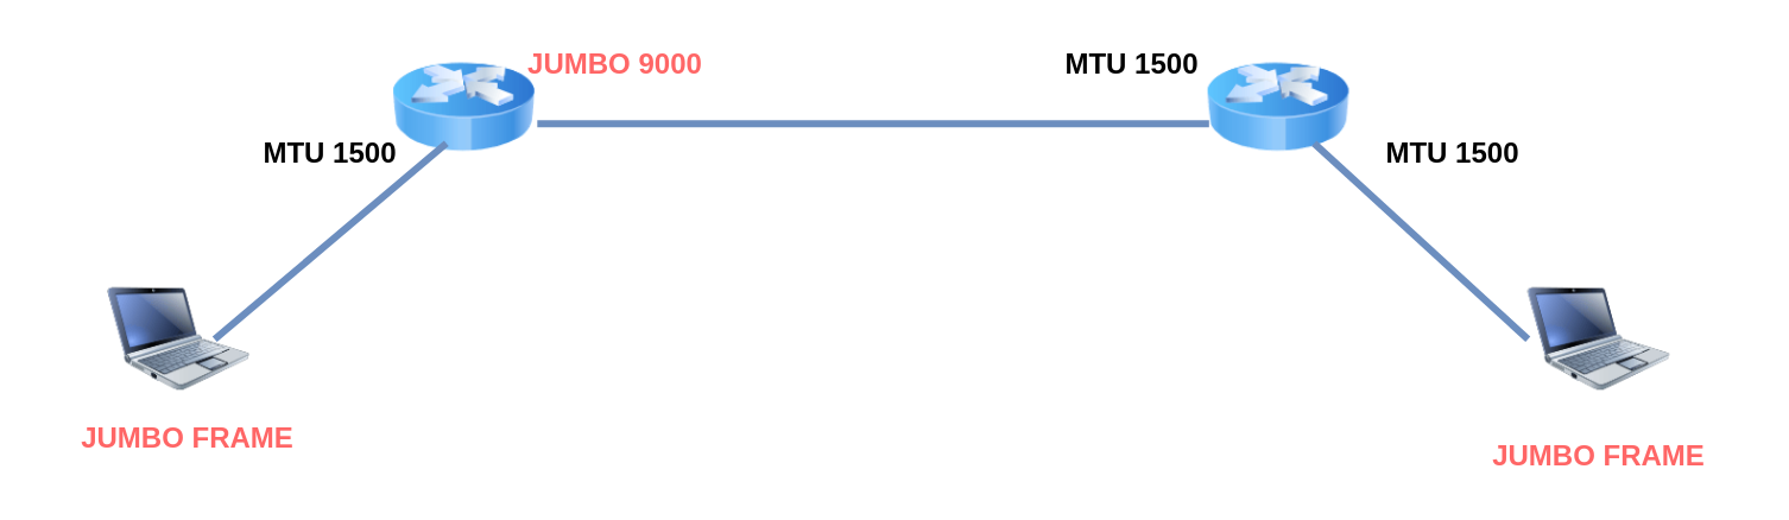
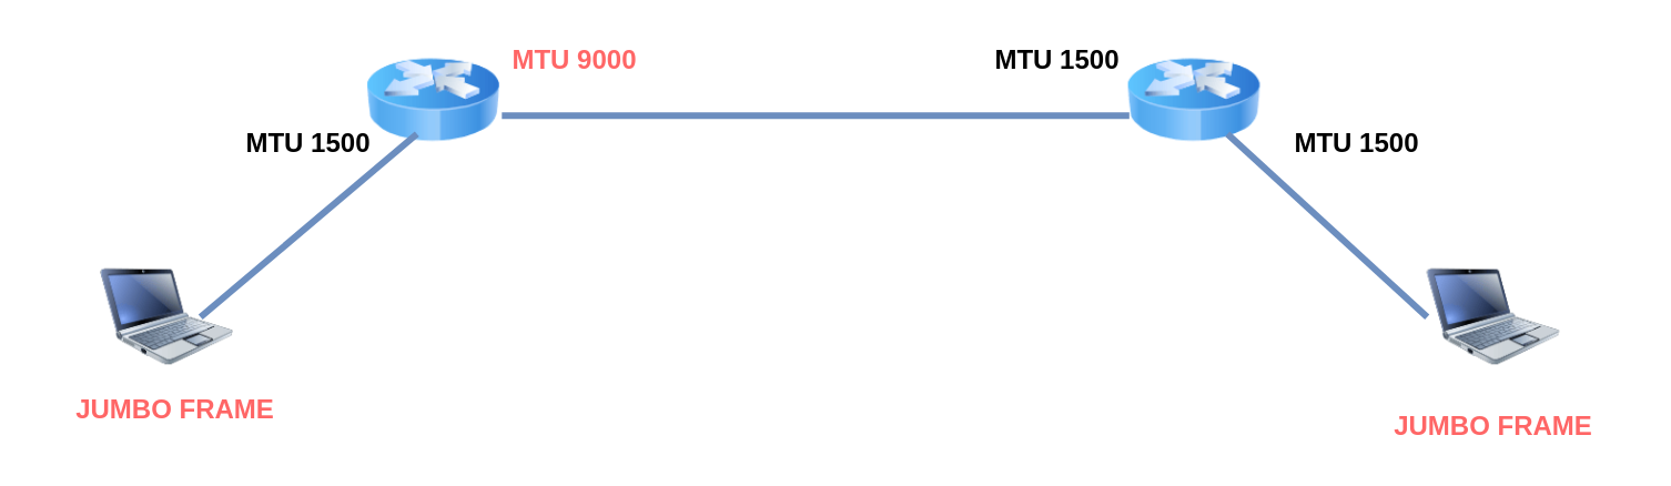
- <mxCell id="9" value="JUMBO 9000" style="text;html=1;strokeColor=none;fillColor=none;align=center;verticalAlign=middle;whiteSpace=wrap;rounded=0;fontSize=16;fontStyle=1;fontColor=#FF6666;" vertex="1" parent="1"><mxGeometry x="260" y="20" width="170" height="30" as="geometry" /></mxCell>
+ <mxCell id="9" value="MTU 9000" style="text;html=1;strokeColor=none;fillColor=none;align=center;verticalAlign=middle;whiteSpace=wrap;rounded=0;fontSize=16;fontStyle=1;fontColor=#FF6666;" vertex="1" parent="1"><mxGeometry x="260" y="20" width="170" height="30" as="geometry" /></mxCell>
